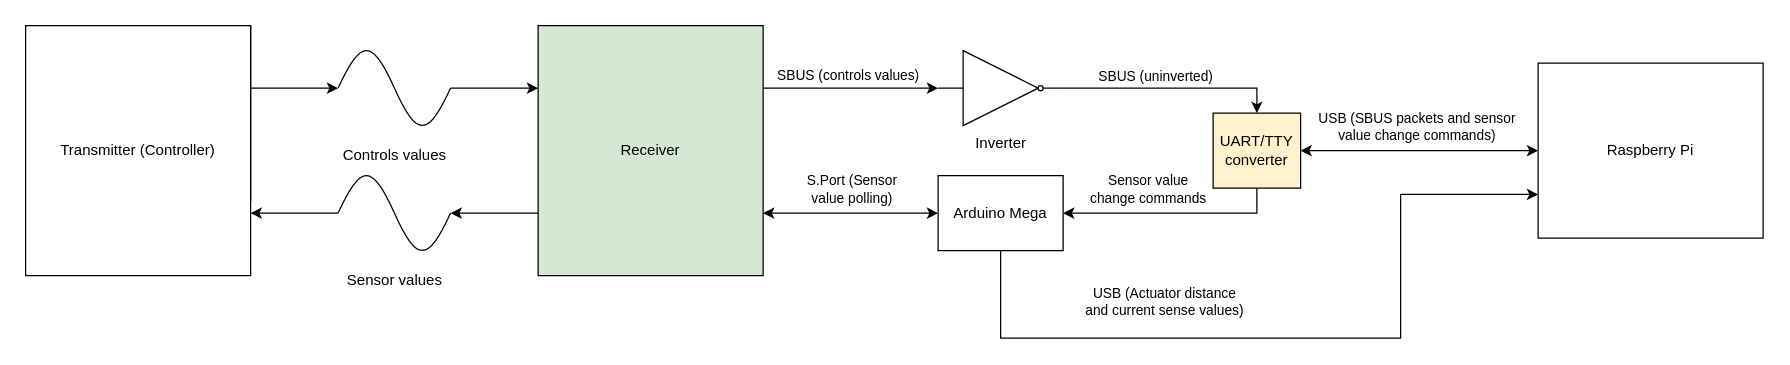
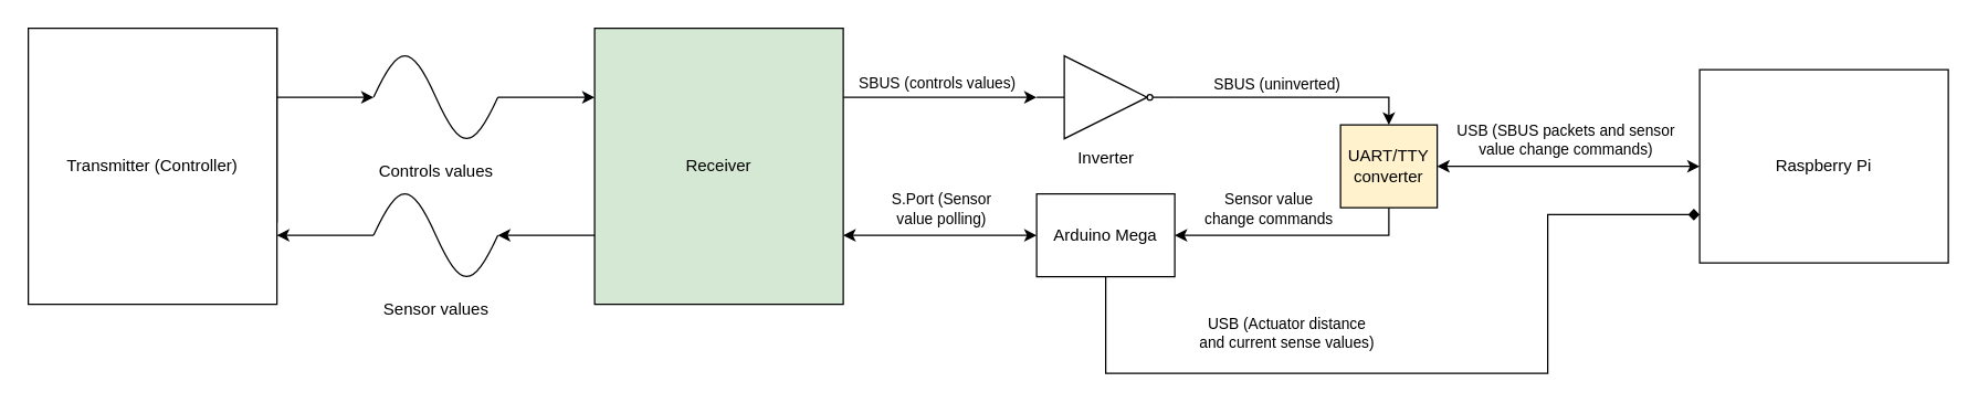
- <mxCell id="19" value="" style="edgeStyle=orthogonalEdgeStyle;rounded=0;orthogonalLoop=1;jettySize=auto;html=1;startArrow=none;startFill=0;endArrow=classic;endFill=1;entryX=0;entryY=0.75;entryDx=0;entryDy=0;exitX=0.5;exitY=1;exitDx=0;exitDy=0;" edge="1" parent="1" source="21" target="22"><mxGeometry relative="1" as="geometry"><mxPoint x="760" y="280" as="targetPoint" /><Array as="points"><mxPoint x="800" y="270" /><mxPoint x="1120" y="270" /><mxPoint x="1120" y="155" /></Array></mxGeometry></mxCell>
+ <mxCell id="19" value="" style="edgeStyle=orthogonalEdgeStyle;rounded=0;orthogonalLoop=1;jettySize=auto;html=1;startArrow=none;startFill=0;endArrow=diamond;endFill=1;entryX=0;entryY=0.75;entryDx=0;entryDy=0;exitX=0.5;exitY=1;exitDx=0;exitDy=0;" edge="1" parent="1" source="21" target="22"><mxGeometry relative="1" as="geometry"><mxPoint x="760" y="280" as="targetPoint" /><Array as="points"><mxPoint x="800" y="270" /><mxPoint x="1120" y="270" /><mxPoint x="1120" y="155" /></Array></mxGeometry></mxCell>
